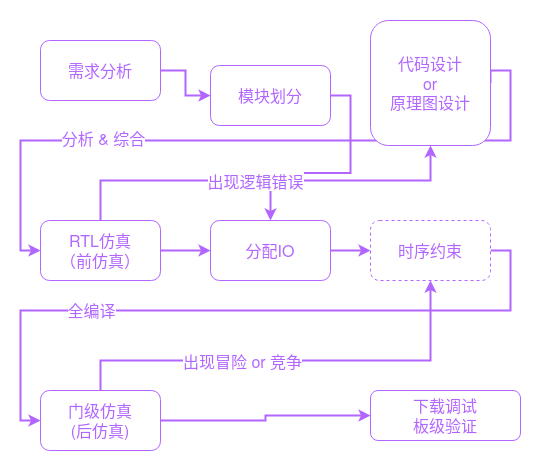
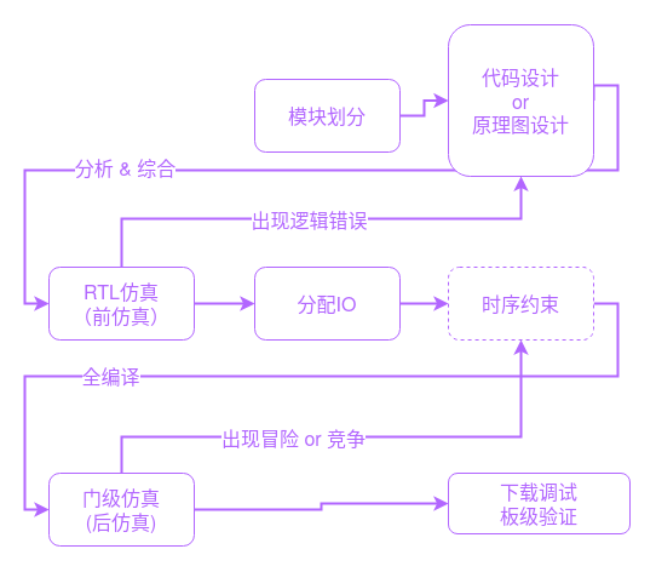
- <mxCell id="3" value="&lt;span style=&quot;font-family: &amp;quot;helvetica neue&amp;quot;, helvetica, arial, sans-serif; font-size: 16px; text-align: left;&quot;&gt;需求分析&lt;/span&gt;" style="rounded=1;whiteSpace=wrap;html=1;labelBackgroundColor=none;labelBorderColor=none;fontColor=#B266FF;strokeColor=#B266FF;" vertex="1" parent="1"><mxGeometry x="40" y="40" width="120" height="60" as="geometry" /></mxCell>
- <mxCell id="2" style="edgeStyle=orthogonalEdgeStyle;rounded=0;orthogonalLoop=1;jettySize=auto;html=1;exitX=1;exitY=0.5;exitDx=0;exitDy=0;entryX=0;entryY=0.5;entryDx=0;entryDy=0;fontColor=#000000;strokeColor=#B266FF;strokeWidth=2;" edge="1" parent="1" source="3" target="5"><mxGeometry relative="1" as="geometry" /></mxCell>
- <mxCell id="4" style="edgeStyle=orthogonalEdgeStyle;rounded=0;orthogonalLoop=1;jettySize=auto;html=1;exitX=1;exitY=0.5;exitDx=0;exitDy=0;fontColor=#000000;strokeColor=#B266FF;strokeWidth=2;" edge="1" parent="1" source="5" target="10"><mxGeometry relative="1" as="geometry" /></mxCell>
+ <mxCell id="4" style="edgeStyle=orthogonalEdgeStyle;rounded=0;orthogonalLoop=1;jettySize=auto;html=1;exitX=1;exitY=0.5;exitDx=0;exitDy=0;entryX=0;entryY=0.5;entryDx=0;entryDy=0;fontColor=#000000;strokeColor=#B266FF;strokeWidth=2;" edge="1" parent="1" source="5" target="8"><mxGeometry relative="1" as="geometry" /></mxCell>
